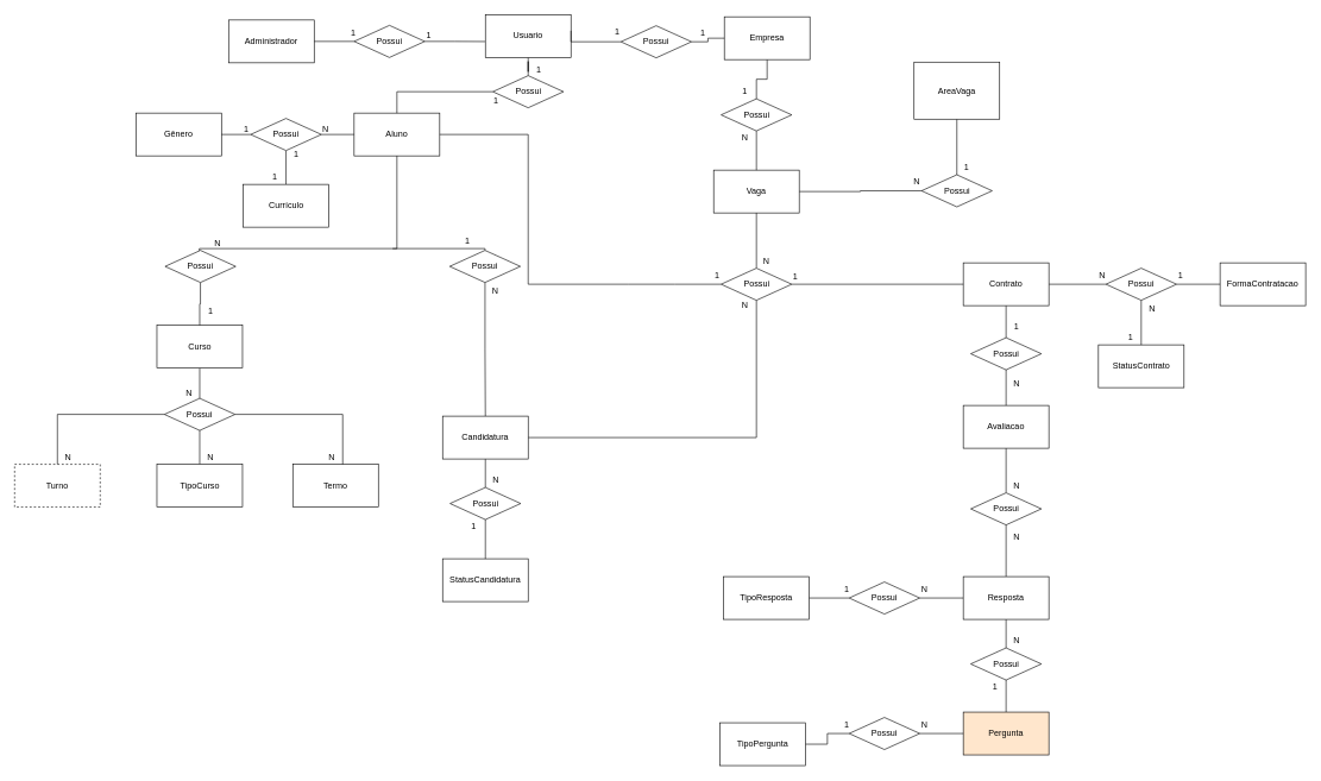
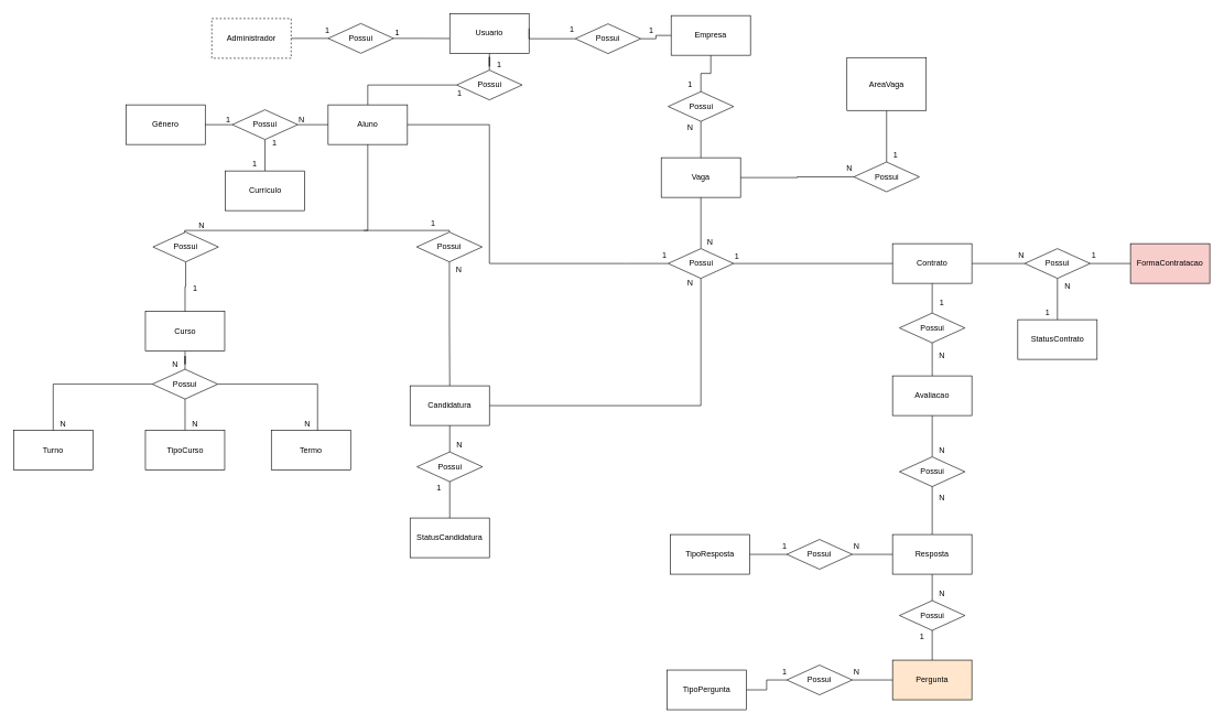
- <mxCell id="7" value="Administrador" style="rounded=0;whiteSpace=wrap;html=1;" parent="1" vertex="1"><mxGeometry x="320" y="27.5" width="120" height="60" as="geometry" /></mxCell>
+ <mxCell id="7" value="Administrador" style="rounded=0;whiteSpace=wrap;html=1;dashed=1;" parent="1" vertex="1"><mxGeometry x="320" y="27.5" width="120" height="60" as="geometry" /></mxCell>
- <mxCell id="64" value="FormaContratacao" style="rounded=0;whiteSpace=wrap;html=1;" parent="1" vertex="1"><mxGeometry x="1710" y="368" width="120" height="60" as="geometry" /></mxCell>
+ <mxCell id="64" value="FormaContratacao" style="rounded=0;whiteSpace=wrap;html=1;fillColor=#f8cecc;" parent="1" vertex="1"><mxGeometry x="1710" y="368" width="120" height="60" as="geometry" /></mxCell>
- <mxCell id="75" value="Curso" style="rounded=0;whiteSpace=wrap;html=1;" parent="1" vertex="1"><mxGeometry x="219.5" y="455.5" width="120" height="60" as="geometry" /></mxCell>
+ <mxCell id="75" value="Curso" style="rounded=0;whiteSpace=wrap;html=1;" parent="1" vertex="1"><mxGeometry x="219.5" y="470.5" width="120" height="60" as="geometry" /></mxCell>
- <mxCell id="76" value="Turno" style="rounded=0;whiteSpace=wrap;html=1;dashed=1;" parent="1" vertex="1"><mxGeometry x="20" y="650.5" width="120" height="60" as="geometry" /></mxCell>
+ <mxCell id="76" value="Turno" style="rounded=0;whiteSpace=wrap;html=1;" parent="1" vertex="1"><mxGeometry x="20" y="650.5" width="120" height="60" as="geometry" /></mxCell>
